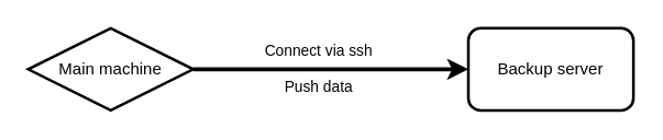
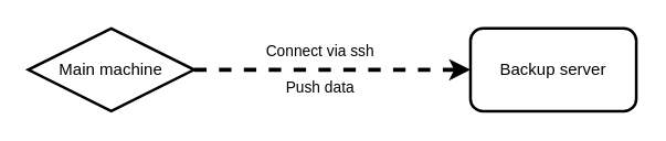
- <mxCell id="2" style="edgeStyle=orthogonalEdgeStyle;rounded=0;orthogonalLoop=1;jettySize=auto;html=1;exitX=1;exitY=0.5;exitDx=0;exitDy=0;entryX=0;entryY=0.5;entryDx=0;entryDy=0;strokeWidth=3;" edge="1" parent="1" source="4" target="5"><mxGeometry relative="1" as="geometry" /></mxCell>
+ <mxCell id="2" style="edgeStyle=orthogonalEdgeStyle;rounded=0;orthogonalLoop=1;jettySize=auto;html=1;exitX=1;exitY=0.5;exitDx=0;exitDy=0;entryX=0;entryY=0.5;entryDx=0;entryDy=0;strokeWidth=3;dashed=1;" edge="1" parent="1" source="4" target="5"><mxGeometry relative="1" as="geometry" /></mxCell>
